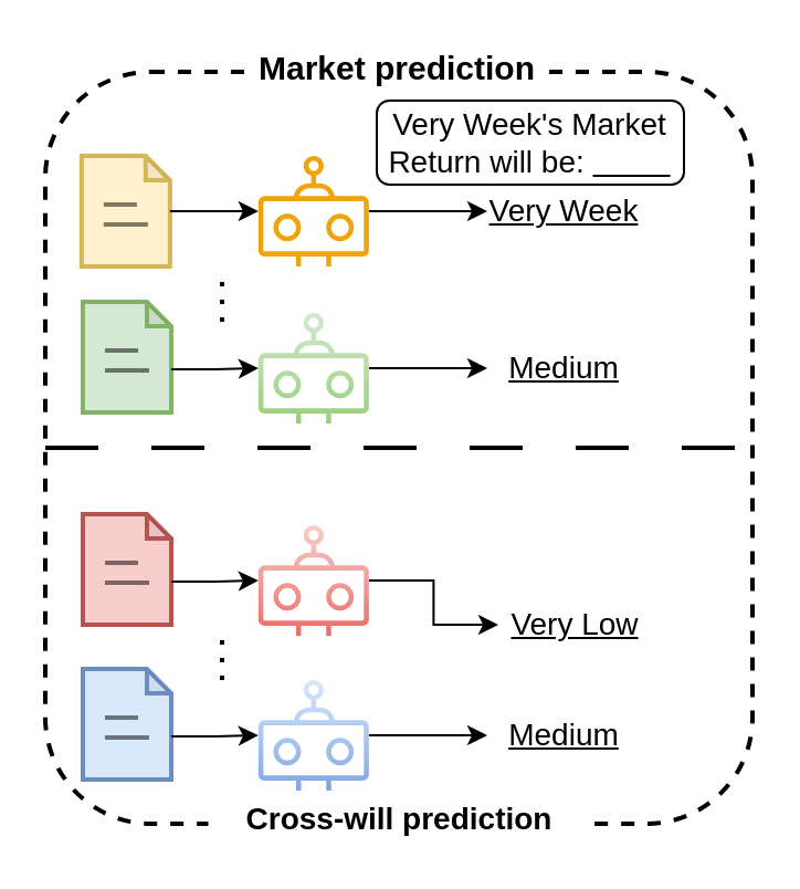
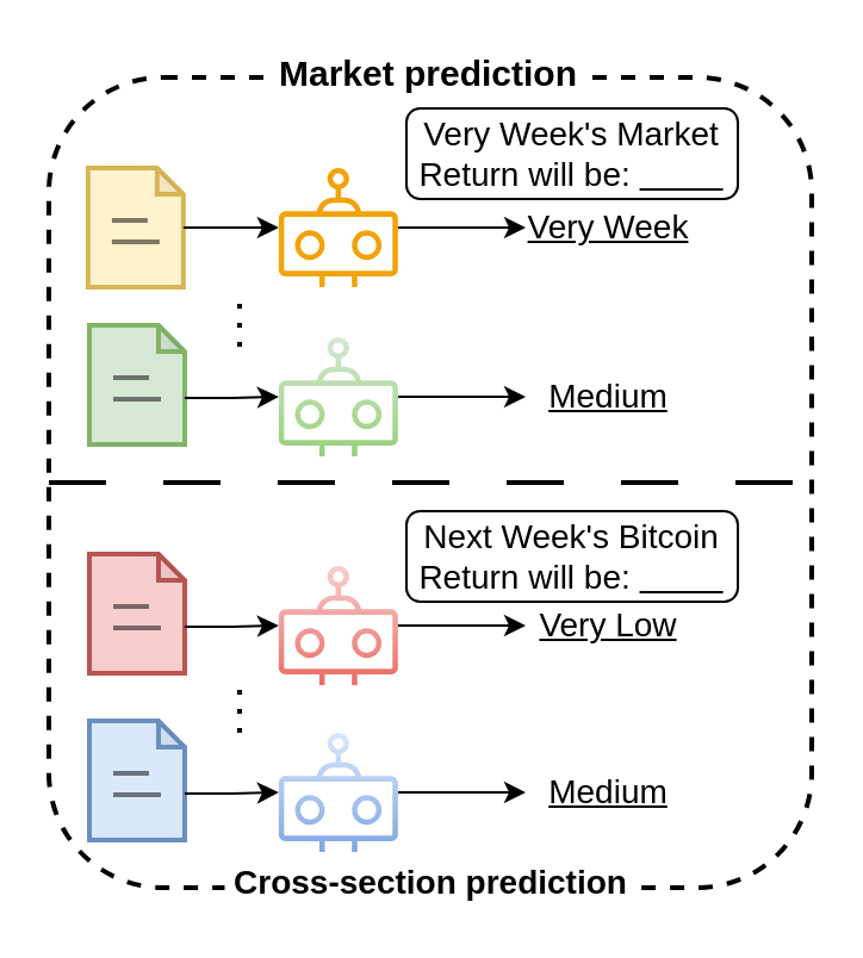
+ <mxCell id="45" value="Next Week's Bitcoin Return will be:&amp;nbsp;&lt;u&gt;&amp;nbsp; &amp;nbsp; &amp;nbsp; &amp;nbsp; &amp;nbsp;&lt;/u&gt;" style="text;html=1;strokeColor=default;fillColor=none;align=center;verticalAlign=middle;whiteSpace=wrap;rounded=1;fontSize=14;strokeWidth=1;" vertex="1" parent="1"><mxGeometry x="170" y="214" width="139" height="38" as="geometry" /></mxCell>
- <mxCell id="43" value="Very Low" style="text;html=1;strokeColor=none;fillColor=none;align=center;verticalAlign=middle;whiteSpace=wrap;rounded=0;fontSize=14;fontStyle=4" vertex="1" parent="1"><mxGeometry x="225" y="272" width="70" height="20" as="geometry" /></mxCell>
+ <mxCell id="43" value="Very Low" style="text;html=1;strokeColor=none;fillColor=none;align=center;verticalAlign=middle;whiteSpace=wrap;rounded=0;fontSize=14;fontStyle=4" vertex="1" parent="1"><mxGeometry x="220" y="252" width="70" height="20" as="geometry" /></mxCell>
- <mxCell id="38" value="Cross-will prediction" style="text;html=1;strokeColor=none;fillColor=default;align=center;verticalAlign=middle;whiteSpace=wrap;rounded=0;fontSize=14;fontStyle=1" vertex="1" parent="1"><mxGeometry x="93.74" y="360" width="172.51" height="20" as="geometry" /></mxCell>
+ <mxCell id="38" value="Cross-section prediction" style="text;html=1;strokeColor=none;fillColor=default;align=center;verticalAlign=middle;whiteSpace=wrap;rounded=0;fontSize=14;fontStyle=1" vertex="1" parent="1"><mxGeometry x="93.74" y="360" width="172.51" height="20" as="geometry" /></mxCell>
